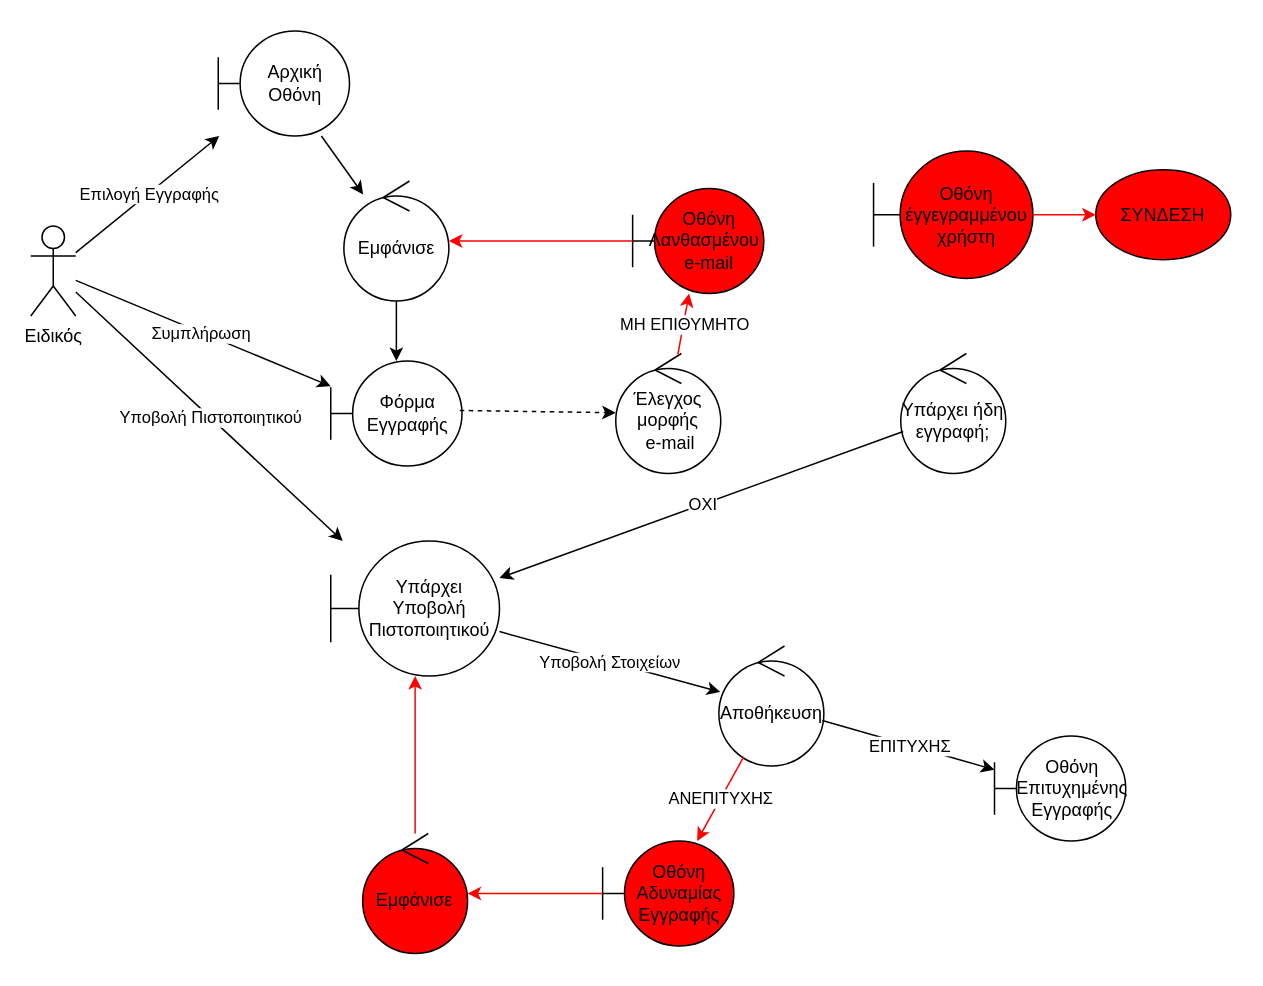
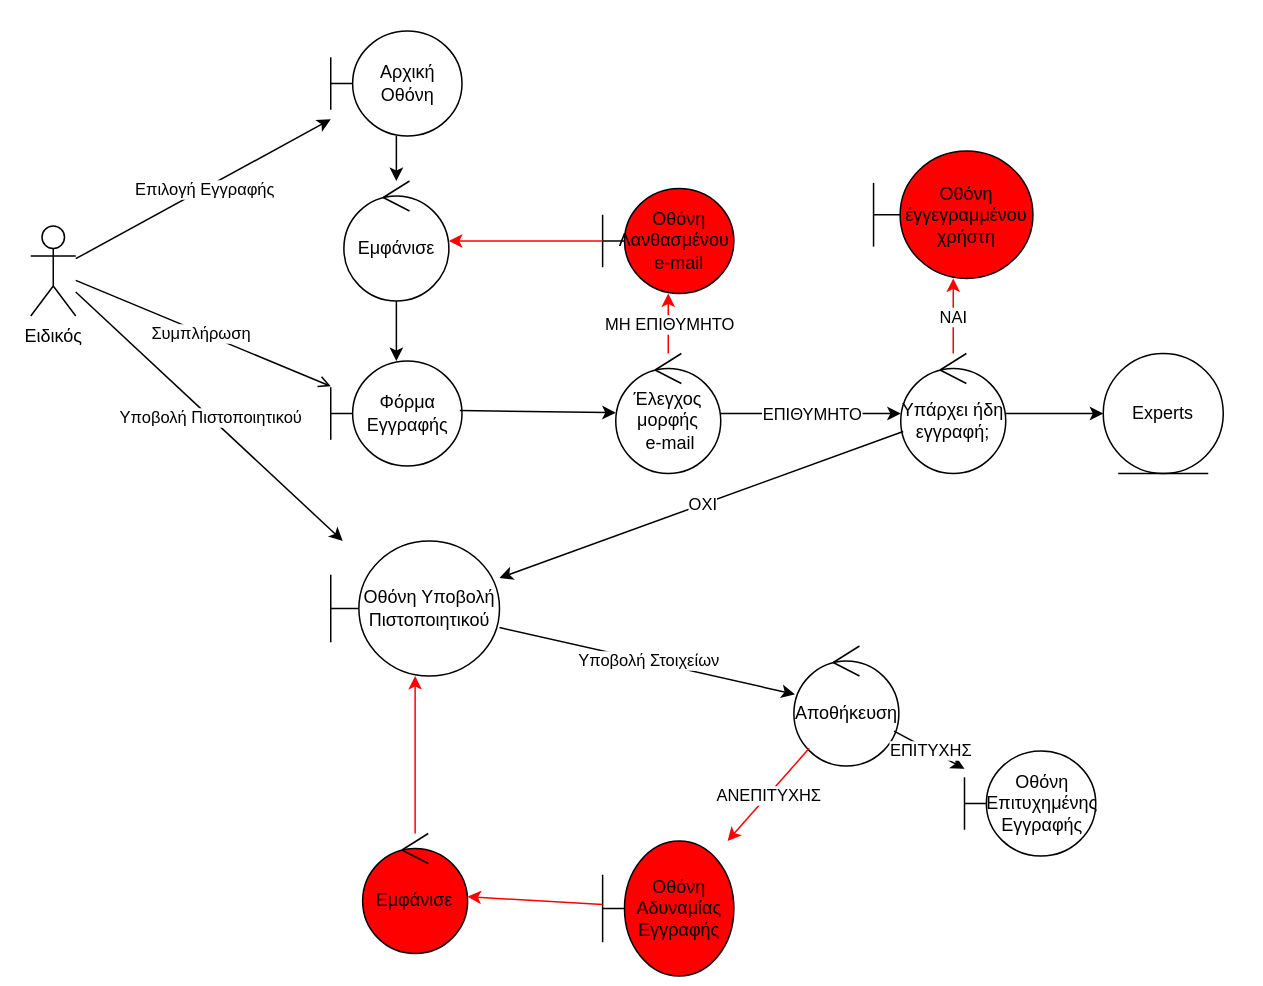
- <mxCell id="3" value="Αρχική Οθόνη" style="shape=umlBoundary;whiteSpace=wrap;html=1;" vertex="1" parent="1"><mxGeometry x="145" y="20" width="87.5" height="70" as="geometry" /></mxCell>
+ <mxCell id="3" value="Αρχική Οθόνη" style="shape=umlBoundary;whiteSpace=wrap;html=1;" vertex="1" parent="1"><mxGeometry x="220" y="20" width="87.5" height="70" as="geometry" /></mxCell>
- <mxCell id="39" value="" style="endArrow=classic;html=1;rounded=0;fillColor=#FF0000;strokeColor=#FF0000;" edge="1" parent="1" source="38" target="37"><mxGeometry width="50" height="50" relative="1" as="geometry"><mxPoint x="440" y="410" as="sourcePoint" /><mxPoint x="490" y="360" as="targetPoint" /></mxGeometry></mxCell>
- <mxCell id="37" value="ΣΥΝΔΕΣΗ" style="ellipse;whiteSpace=wrap;html=1;fillColor=#FF0000;strokeColor=#000000;" vertex="1" parent="1"><mxGeometry x="730" y="112.5" width="90" height="60" as="geometry" /></mxCell>
- <mxCell id="15" value="Οθόνη Λανθασμένου&amp;nbsp;&lt;span style=&quot;white-space: pre;&quot;&gt;&#09;&lt;/span&gt;&lt;div&gt;e-mail&lt;/div&gt;" style="shape=umlBoundary;whiteSpace=wrap;html=1;fillColor=#FF0000;strokeColor=#000000;" vertex="1" parent="1"><mxGeometry x="421.25" y="125" width="87.5" height="70" as="geometry" /></mxCell>
+ <mxCell id="15" value="Οθόνη Λανθασμένου&amp;nbsp;&lt;span style=&quot;white-space: pre;&quot;&gt;&#09;&lt;/span&gt;&lt;div&gt;e-mail&lt;/div&gt;" style="shape=umlBoundary;whiteSpace=wrap;html=1;fillColor=#FF0000;strokeColor=#000000;" vertex="1" parent="1"><mxGeometry x="401.25" y="125" width="87.5" height="70" as="geometry" /></mxCell>
+ <mxCell id="19" value="" style="endArrow=classic;html=1;rounded=0;fillColor=#FF0000;strokeColor=#FF0000;" edge="1" parent="1" source="4" target="38"><mxGeometry width="50" height="50" relative="1" as="geometry"><mxPoint x="560" y="480" as="sourcePoint" /><mxPoint x="635" y="180" as="targetPoint" /></mxGeometry></mxCell>
+ <mxCell id="20" value="ΝΑΙ" style="edgeLabel;html=1;align=center;verticalAlign=middle;resizable=0;points=[];fillColor=#FF0000;" vertex="1" connectable="0" parent="19"><mxGeometry relative="1" as="geometry"><mxPoint as="offset" /></mxGeometry></mxCell>
- <mxCell id="9" value="" style="endArrow=classic;html=1;rounded=0;" edge="1" parent="1" source="2" target="7"><mxGeometry width="50" height="50" relative="1" as="geometry"><mxPoint x="560" y="480" as="sourcePoint" /><mxPoint x="610" y="430" as="targetPoint" /></mxGeometry></mxCell>
+ <mxCell id="9" value="" style="endArrow=open;html=1;rounded=0;" edge="1" parent="1" source="2" target="7"><mxGeometry width="50" height="50" relative="1" as="geometry"><mxPoint x="560" y="480" as="sourcePoint" /><mxPoint x="610" y="430" as="targetPoint" /></mxGeometry></mxCell>
- <mxCell id="12" value="" style="endArrow=classic;html=1;rounded=0;exitX=0.983;exitY=0.471;exitDx=0;exitDy=0;exitPerimeter=0;dashed=1;" edge="1" parent="1" source="7" target="11"><mxGeometry width="50" height="50" relative="1" as="geometry"><mxPoint x="560" y="480" as="sourcePoint" /><mxPoint x="610" y="430" as="targetPoint" /></mxGeometry></mxCell>
+ <mxCell id="12" value="" style="endArrow=classic;html=1;rounded=0;exitX=0.983;exitY=0.471;exitDx=0;exitDy=0;exitPerimeter=0;" edge="1" parent="1" source="7" target="11"><mxGeometry width="50" height="50" relative="1" as="geometry"><mxPoint x="560" y="480" as="sourcePoint" /><mxPoint x="610" y="430" as="targetPoint" /></mxGeometry></mxCell>
+ <mxCell id="17" value="" style="endArrow=classic;html=1;rounded=0;" edge="1" parent="1" source="11" target="4"><mxGeometry width="50" height="50" relative="1" as="geometry"><mxPoint x="560" y="480" as="sourcePoint" /><mxPoint x="610" y="430" as="targetPoint" /></mxGeometry></mxCell>
+ <mxCell id="18" value="ΕΠΙΘΥΜΗΤΟ" style="edgeLabel;html=1;align=center;verticalAlign=middle;resizable=0;points=[];" vertex="1" connectable="0" parent="17"><mxGeometry relative="1" as="geometry"><mxPoint as="offset" /></mxGeometry></mxCell>
+ <mxCell id="45" value="" style="endArrow=classic;html=1;rounded=0;" edge="1" parent="1" source="4" target="44"><mxGeometry width="50" height="50" relative="1" as="geometry"><mxPoint x="640" y="410" as="sourcePoint" /><mxPoint x="690" y="360" as="targetPoint" /></mxGeometry></mxCell>
+ <mxCell id="44" value="Experts" style="ellipse;shape=umlEntity;whiteSpace=wrap;html=1;" vertex="1" parent="1"><mxGeometry x="735" y="235" width="80" height="80" as="geometry" /></mxCell>
- <mxCell id="21" value="Υπάρχει Υποβολή Πιστοποιητικού" style="shape=umlBoundary;whiteSpace=wrap;html=1;" vertex="1" parent="1"><mxGeometry x="220" y="360" width="112.5" height="90" as="geometry" /></mxCell>
+ <mxCell id="21" value="Οθόνη Υποβολή Πιστοποιητικού" style="shape=umlBoundary;whiteSpace=wrap;html=1;" vertex="1" parent="1"><mxGeometry x="220" y="360" width="112.5" height="90" as="geometry" /></mxCell>
- <mxCell id="26" value="Αποθήκευση" style="ellipse;shape=umlControl;whiteSpace=wrap;html=1;" vertex="1" parent="1"><mxGeometry x="478.75" y="430" width="70" height="80" as="geometry" /></mxCell>
+ <mxCell id="26" value="Αποθήκευση" style="ellipse;shape=umlControl;whiteSpace=wrap;html=1;" vertex="1" parent="1"><mxGeometry x="528.75" y="430" width="70" height="80" as="geometry" /></mxCell>
- <mxCell id="30" value="Οθόνη Επιτυχημένης Εγγραφής" style="shape=umlBoundary;whiteSpace=wrap;html=1;" vertex="1" parent="1"><mxGeometry x="662.5" y="490" width="87.5" height="70" as="geometry" /></mxCell>
+ <mxCell id="30" value="Οθόνη Επιτυχημένης Εγγραφής" style="shape=umlBoundary;whiteSpace=wrap;html=1;" vertex="1" parent="1"><mxGeometry x="642.5" y="500" width="87.5" height="70" as="geometry" /></mxCell>
- <mxCell id="29" value="Οθόνη Αδυναμίας Εγγραφής" style="shape=umlBoundary;whiteSpace=wrap;html=1;fillColor=#FF0000;strokeColor=#000000;" vertex="1" parent="1"><mxGeometry x="401.25" y="560" width="87.5" height="70" as="geometry" /></mxCell>
+ <mxCell id="29" value="Οθόνη Αδυναμίας Εγγραφής" style="shape=umlBoundary;whiteSpace=wrap;html=1;fillColor=#FF0000;strokeColor=#000000;" vertex="1" parent="1"><mxGeometry x="401.25" y="560" width="87.5" height="90" as="geometry" /></mxCell>
